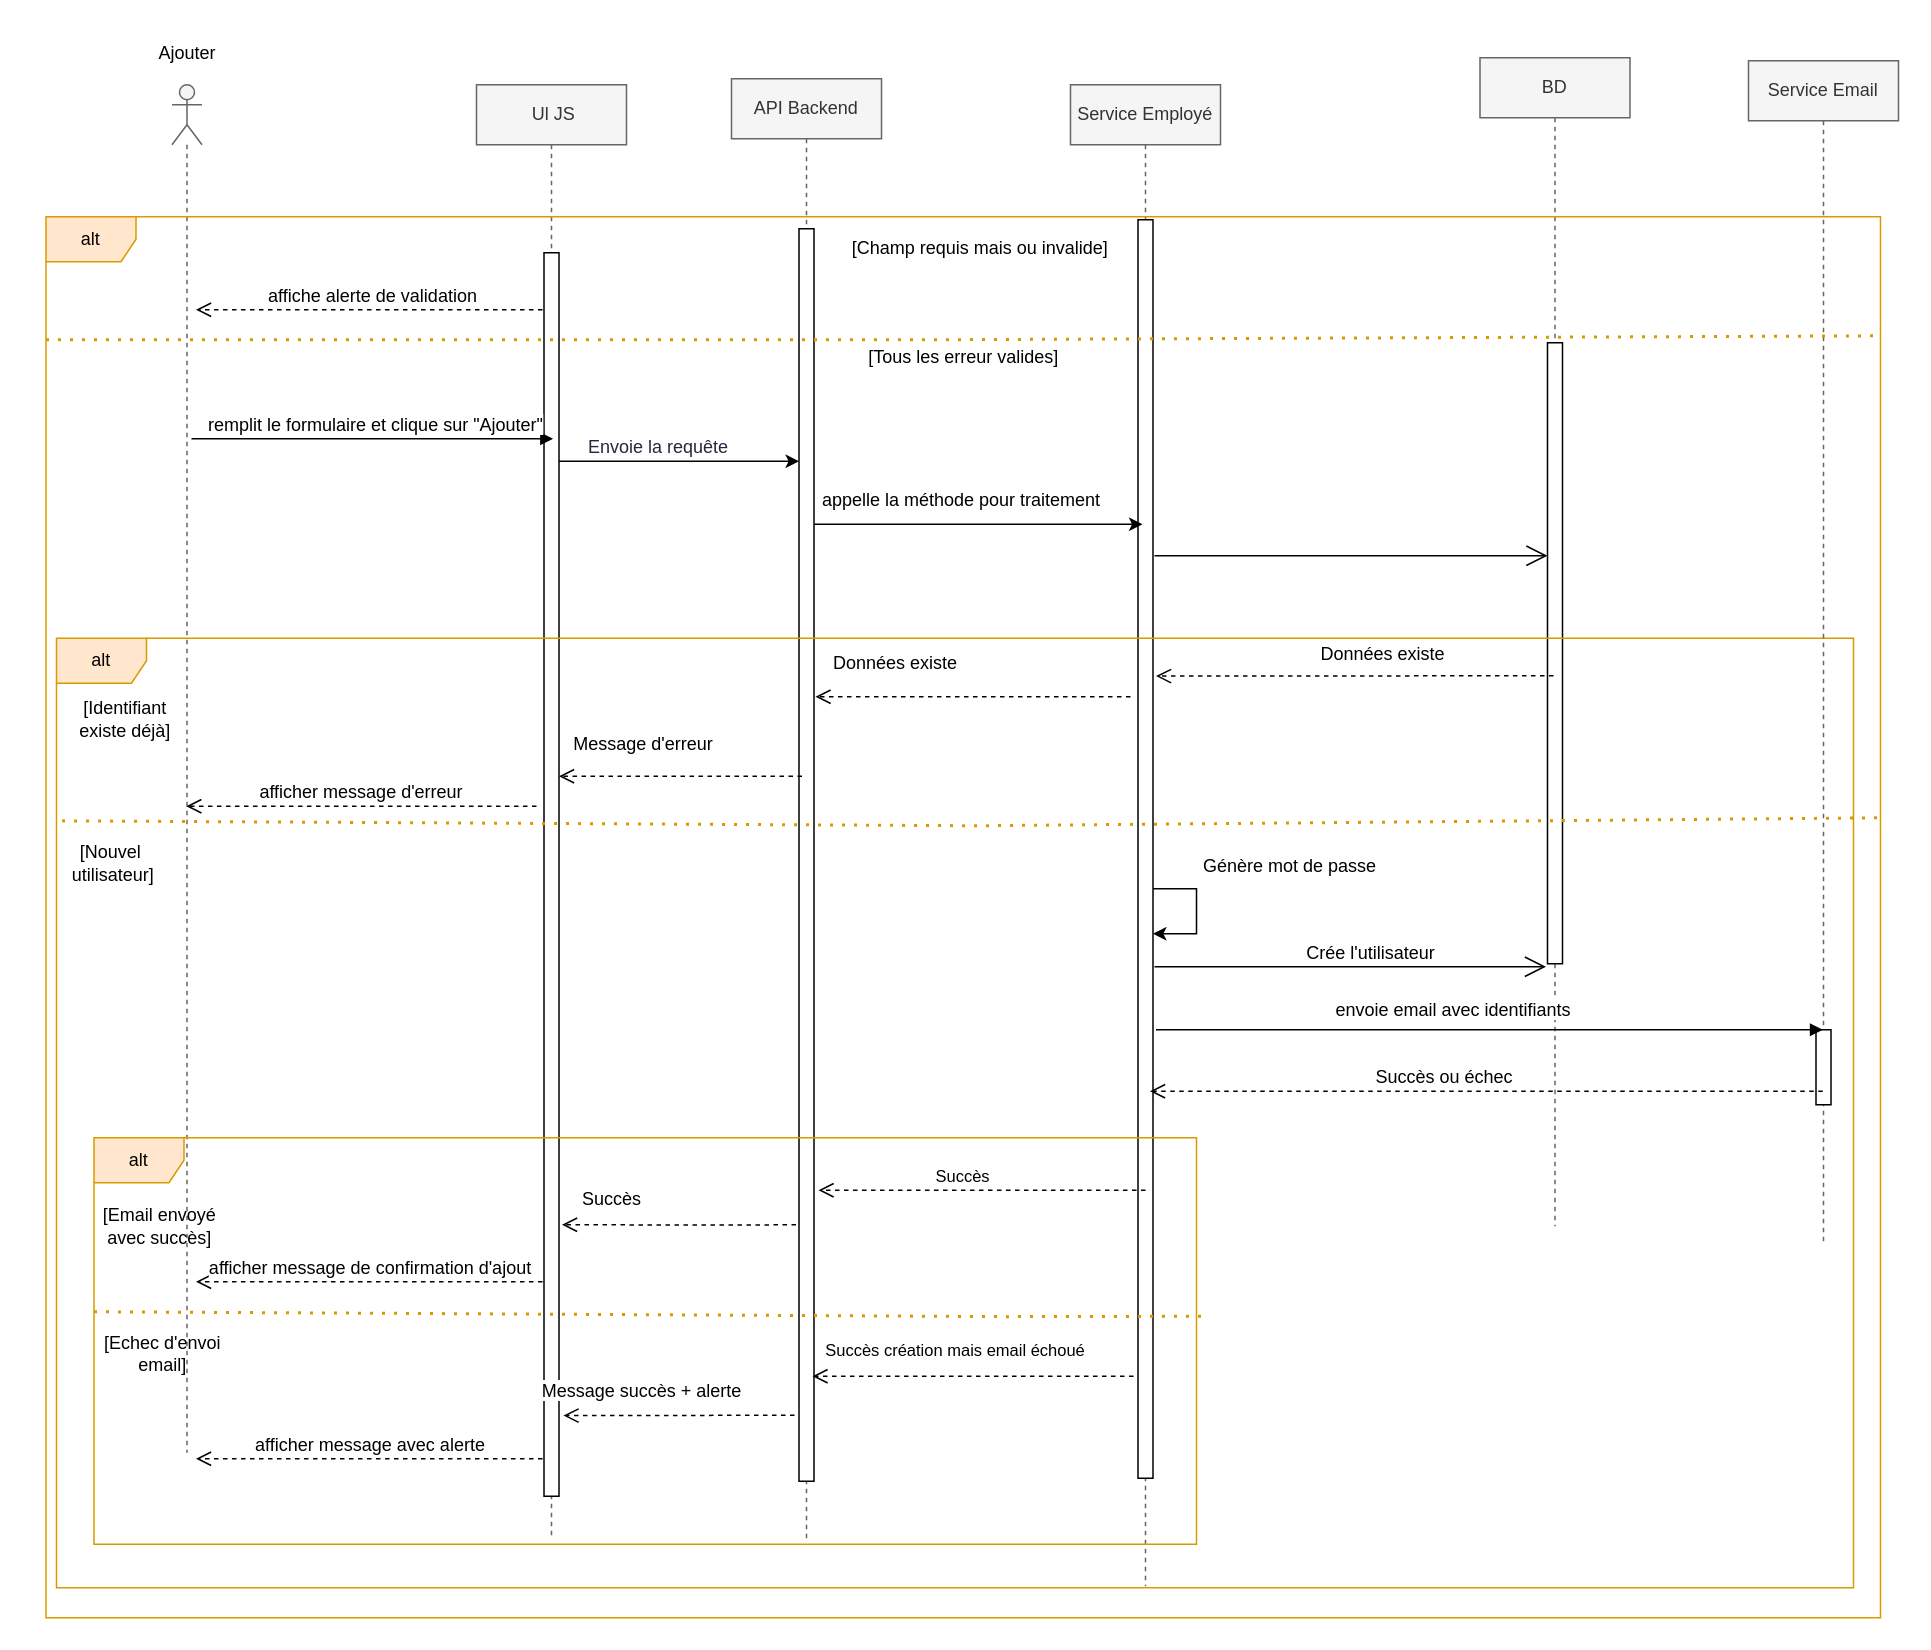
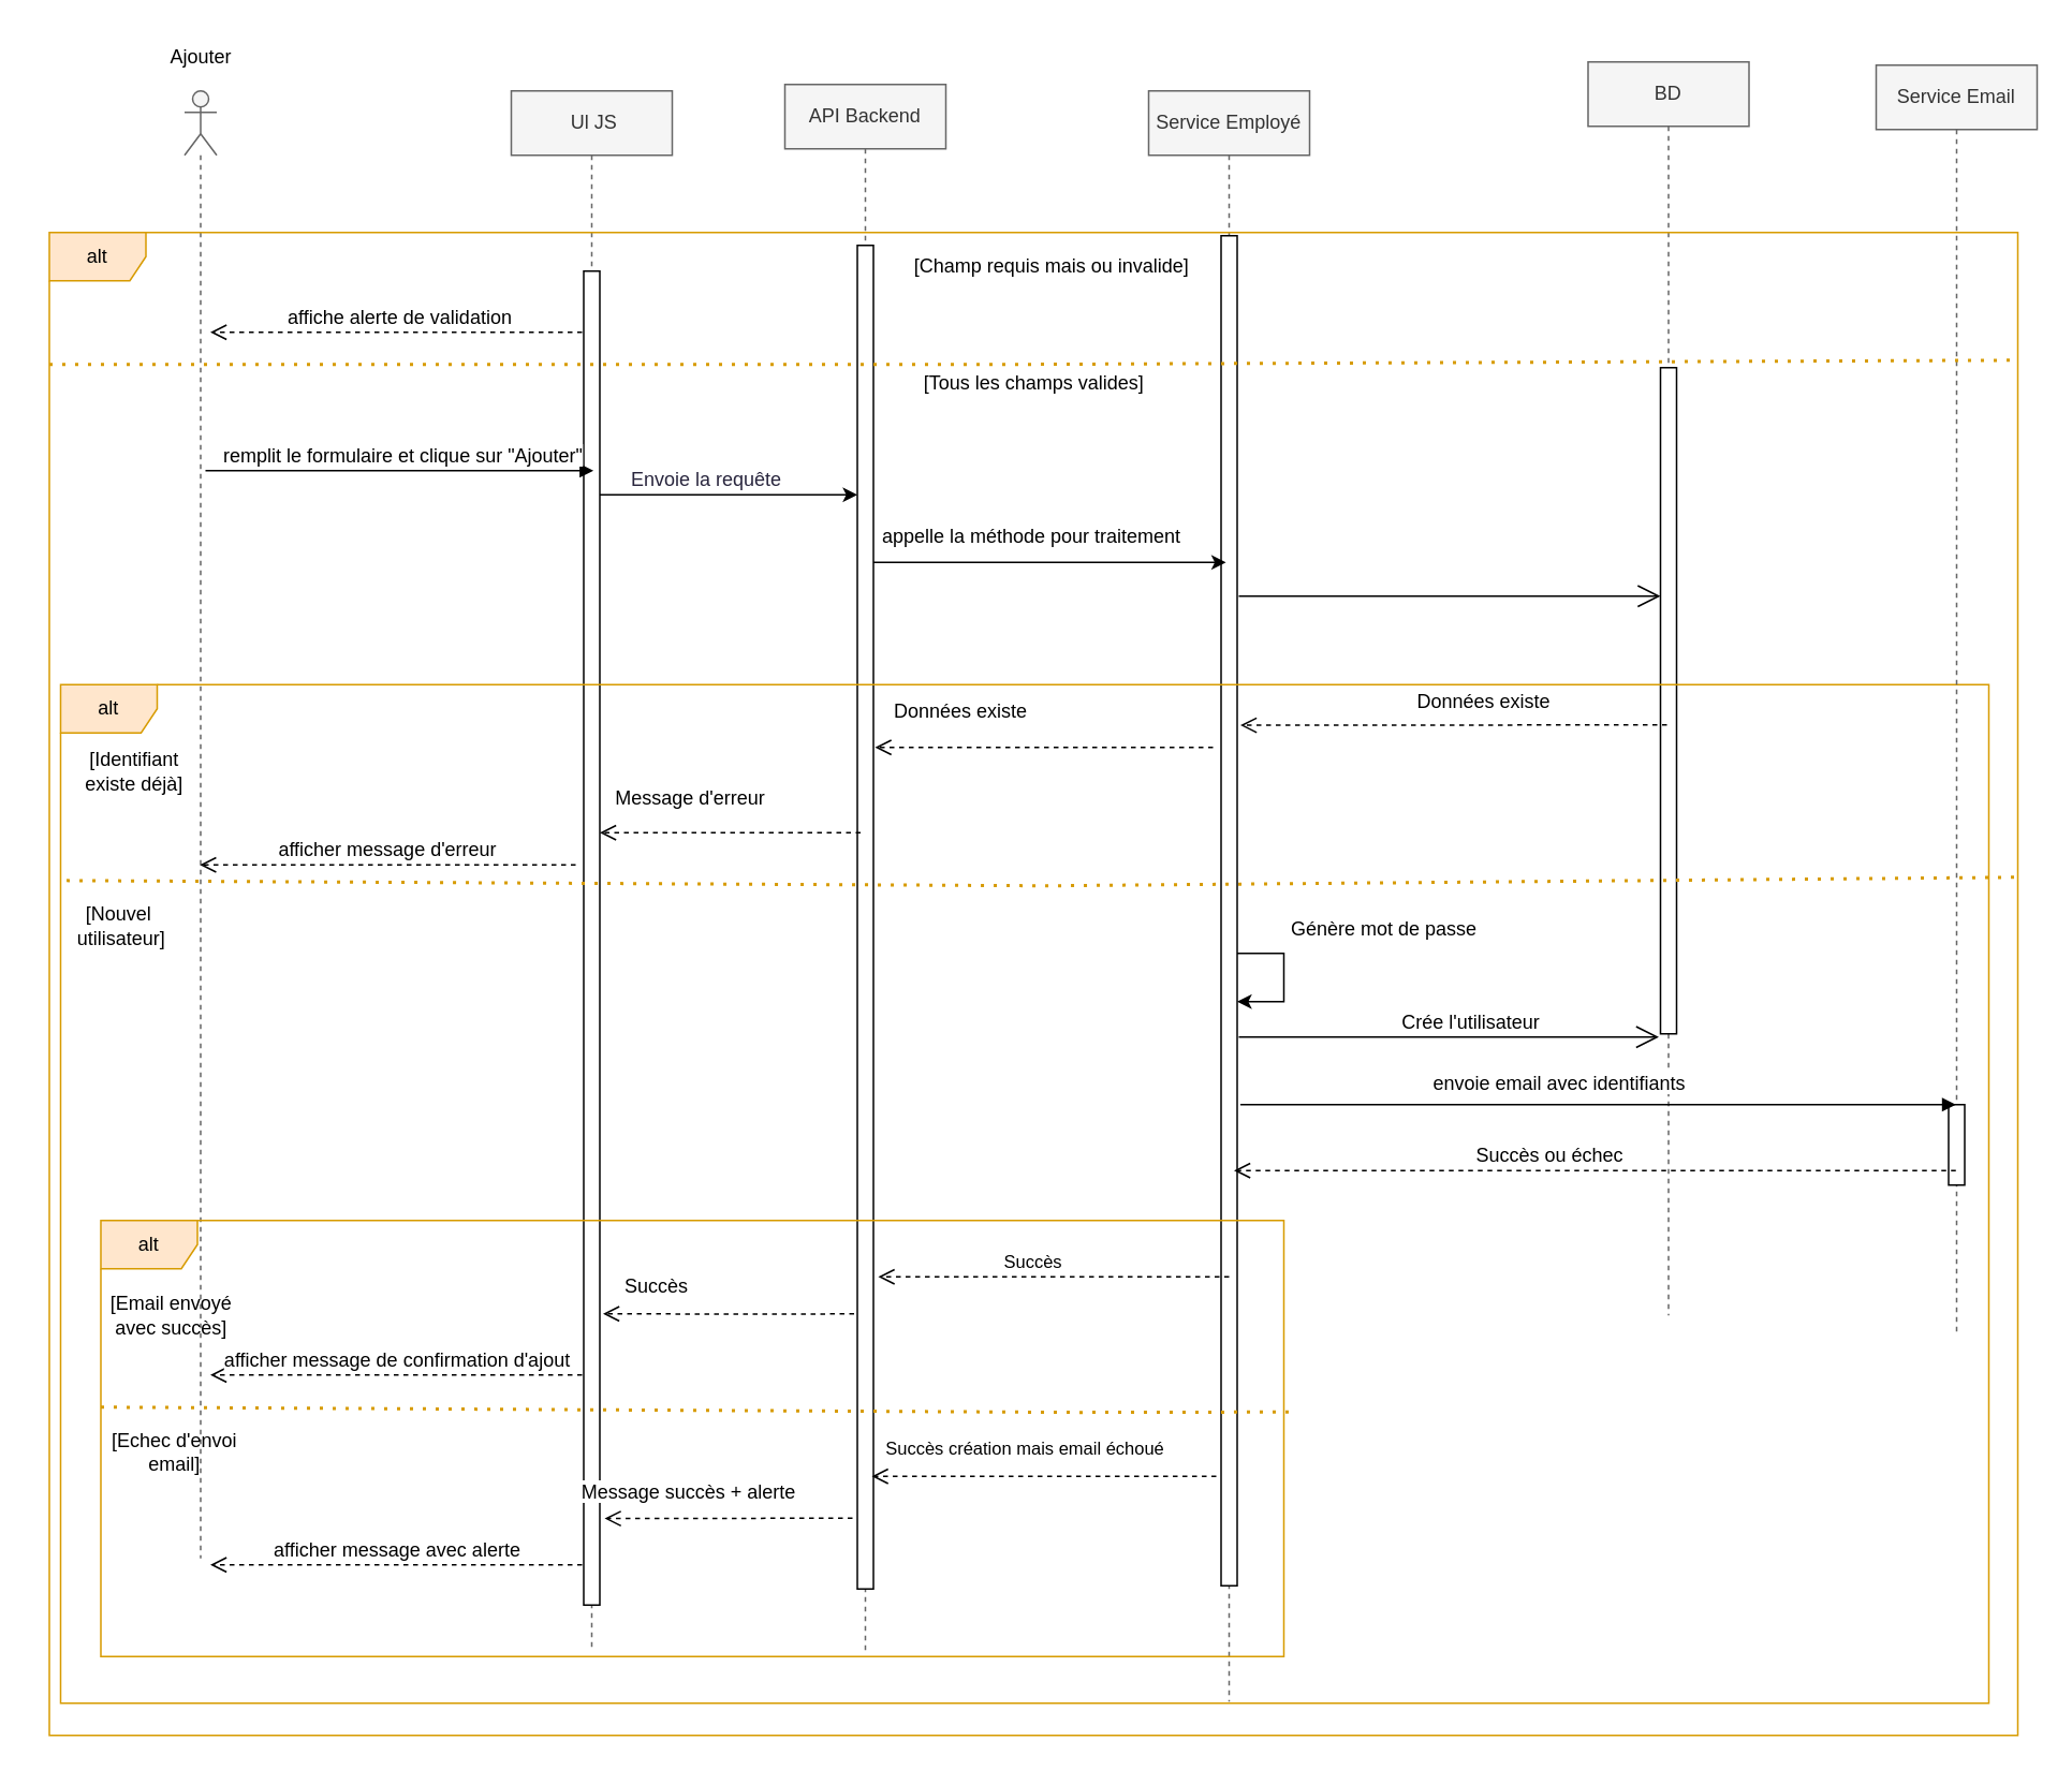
- <mxCell id="49" value="[Tous les erreur valides]" style="text;strokeColor=none;align=center;fillColor=none;html=1;verticalAlign=middle;whiteSpace=wrap;rounded=0;" vertex="1" parent="1"><mxGeometry x="552" y="223" width="180" height="30" as="geometry" /></mxCell>
+ <mxCell id="49" value="[Tous les champs valides]" style="text;strokeColor=none;align=center;fillColor=none;html=1;verticalAlign=middle;whiteSpace=wrap;rounded=0;" vertex="1" parent="1"><mxGeometry x="552" y="223" width="180" height="30" as="geometry" /></mxCell>
